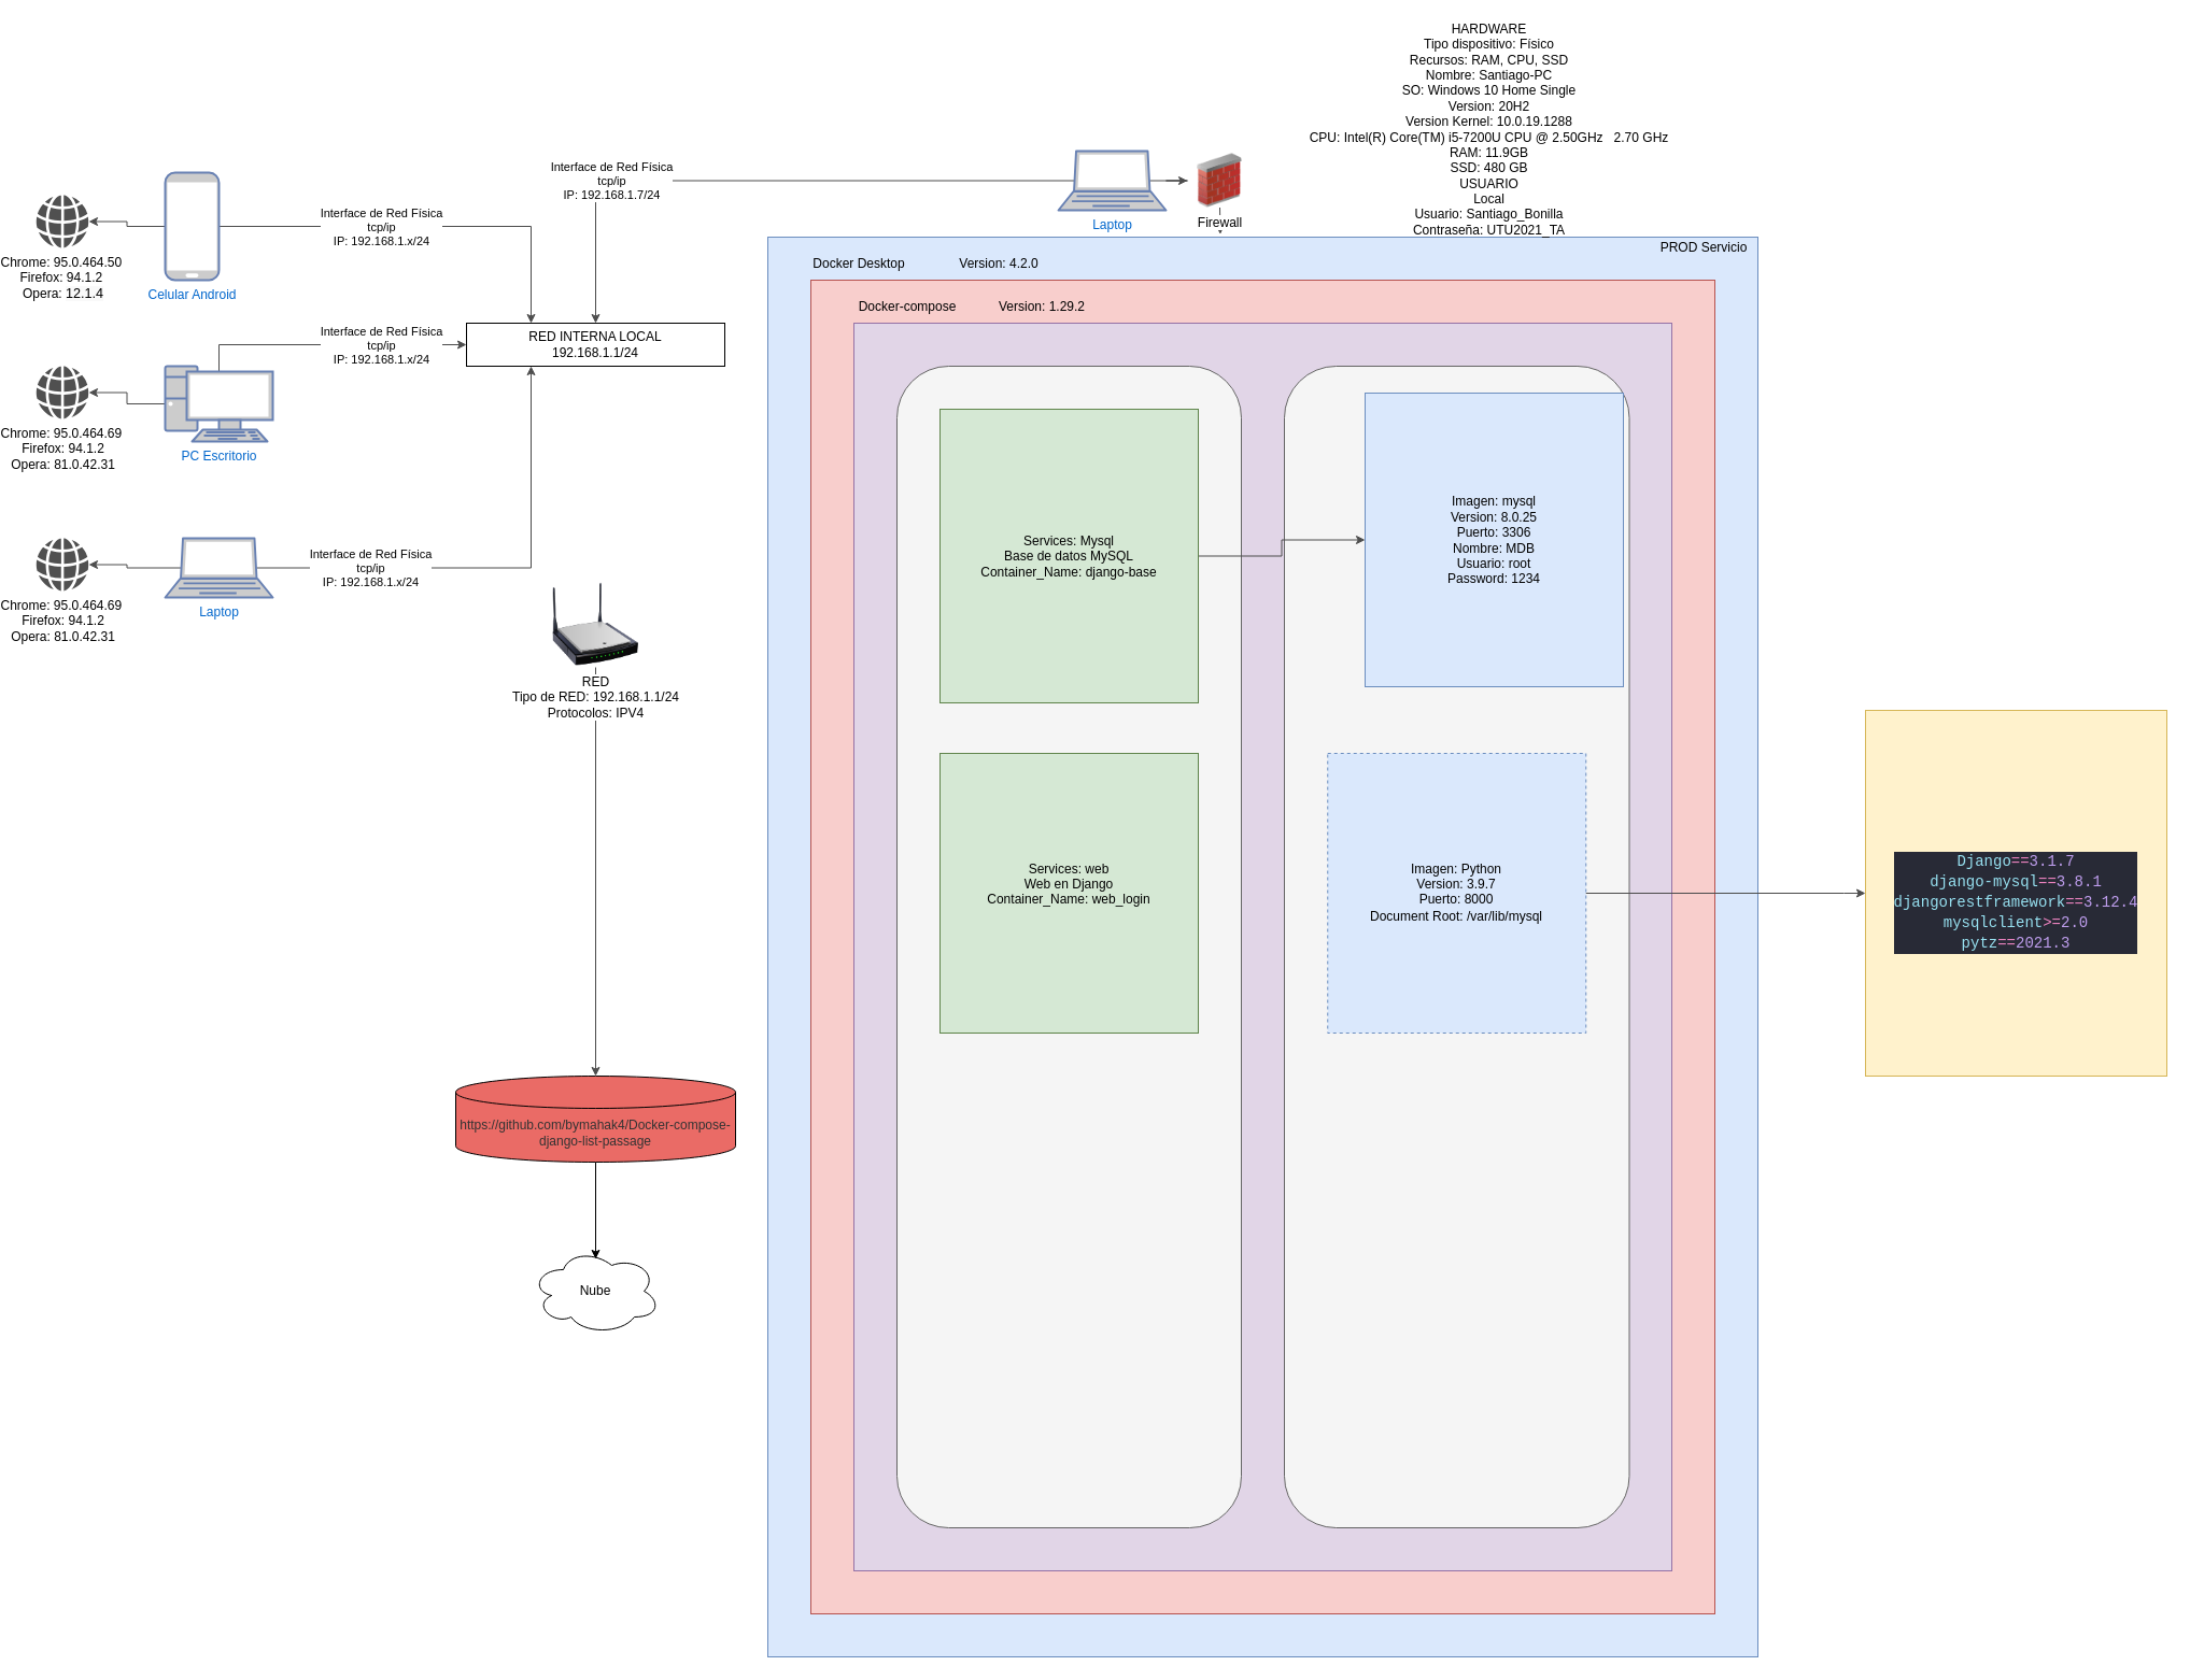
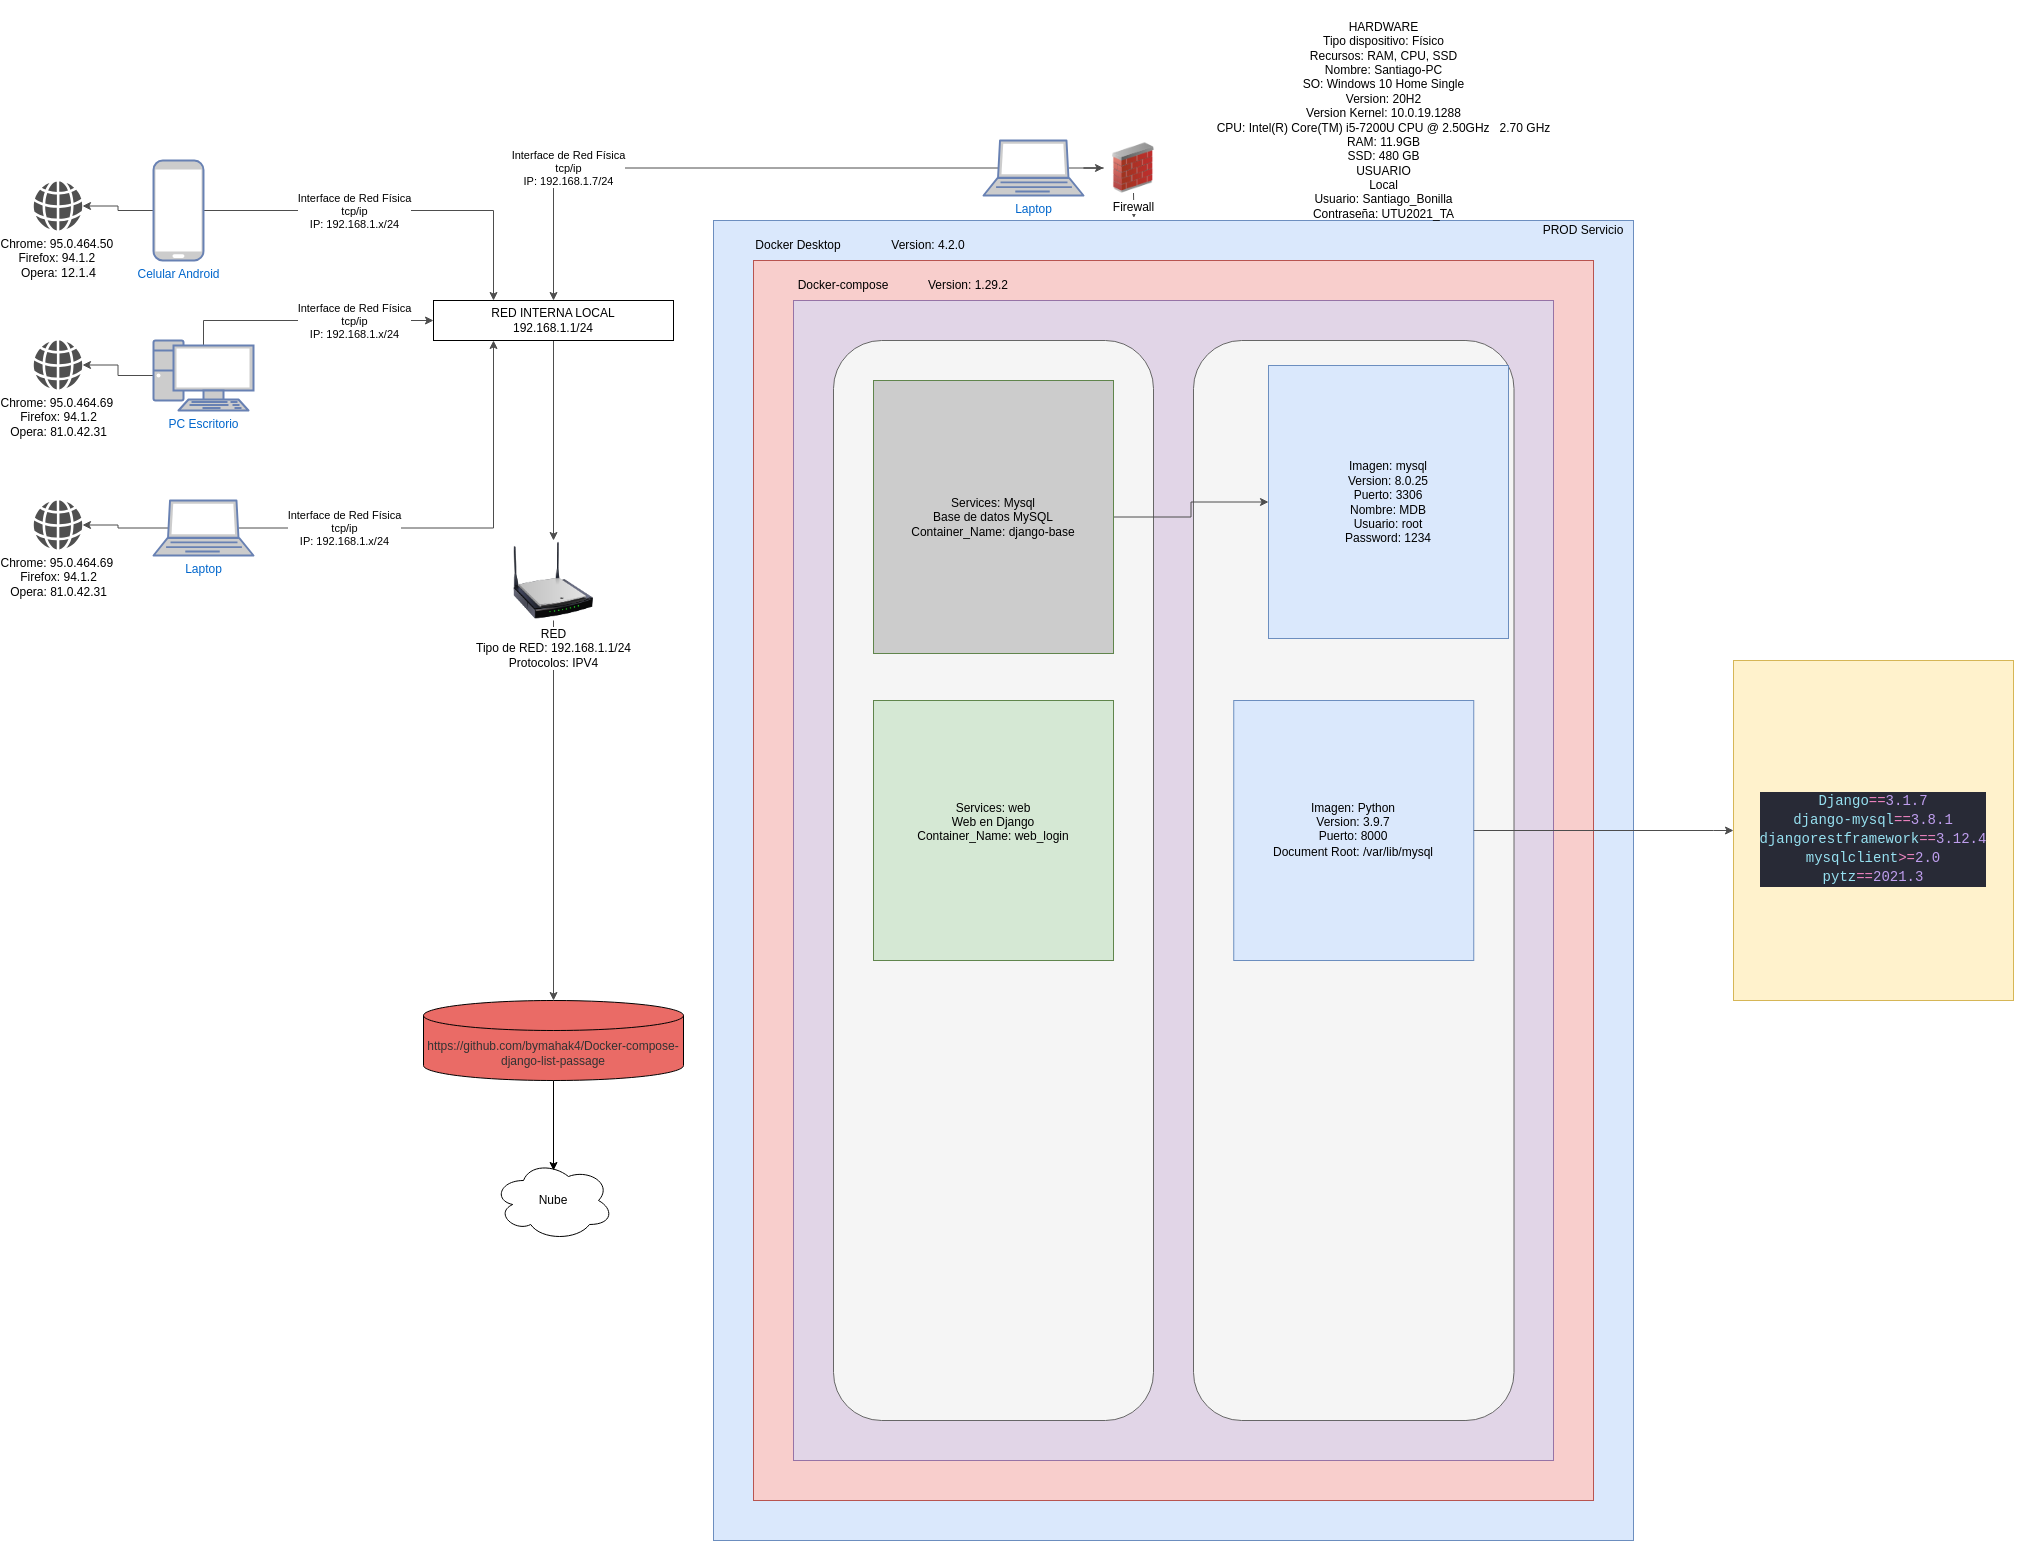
+ <mxCell id="13" style="edgeStyle=orthogonalEdgeStyle;rounded=0;orthogonalLoop=1;jettySize=auto;html=1;exitX=0.5;exitY=1;exitDx=0;exitDy=0;entryX=0.5;entryY=0;entryDx=0;entryDy=0;strokeColor=#4D4D4D;" edge="1" parent="1" source="14" target="18"><mxGeometry relative="1" as="geometry" /></mxCell>
- <mxCell id="20" value="Services: Mysql&lt;br&gt;Base de datos MySQL&lt;br&gt;Container_Name: django-base" style="rounded=0;whiteSpace=wrap;html=1;fillColor=#d5e8d4;strokeColor=#60854C;" vertex="1" parent="1"><mxGeometry x="860" y="380" width="240" height="273" as="geometry" /></mxCell>
+ <mxCell id="20" value="Services: Mysql&lt;br&gt;Base de datos MySQL&lt;br&gt;Container_Name: django-base" style="rounded=0;whiteSpace=wrap;html=1;fillColor=#cccccc;strokeColor=#60854C;" vertex="1" parent="1"><mxGeometry x="860" y="380" width="240" height="273" as="geometry" /></mxCell>
- <mxCell id="23" value="Imagen: Python&lt;br&gt;Version: 3.9.7&lt;br&gt;Puerto: 8000&lt;br&gt;Document Root: /var/lib/mysql&lt;font color=&quot;#ce9178&quot; face=&quot;Consolas, Courier New, monospace&quot;&gt;&lt;span style=&quot;font-size: 14px ; background-color: rgb(30 , 30 , 30)&quot;&gt;&lt;br&gt;&lt;/span&gt;&lt;/font&gt;" style="rounded=0;whiteSpace=wrap;html=1;fillColor=#dae8fc;strokeColor=#6c8ebf;dashed=1;" vertex="1" parent="1"><mxGeometry x="1220.25" y="700" width="240" height="260" as="geometry" /></mxCell>
+ <mxCell id="23" value="Imagen: Python&lt;br&gt;Version: 3.9.7&lt;br&gt;Puerto: 8000&lt;br&gt;Document Root: /var/lib/mysql&lt;font color=&quot;#ce9178&quot; face=&quot;Consolas, Courier New, monospace&quot;&gt;&lt;span style=&quot;font-size: 14px ; background-color: rgb(30 , 30 , 30)&quot;&gt;&lt;br&gt;&lt;/span&gt;&lt;/font&gt;" style="rounded=0;whiteSpace=wrap;html=1;fillColor=#dae8fc;strokeColor=#6c8ebf;" vertex="1" parent="1"><mxGeometry x="1220.25" y="700" width="240" height="260" as="geometry" /></mxCell>
